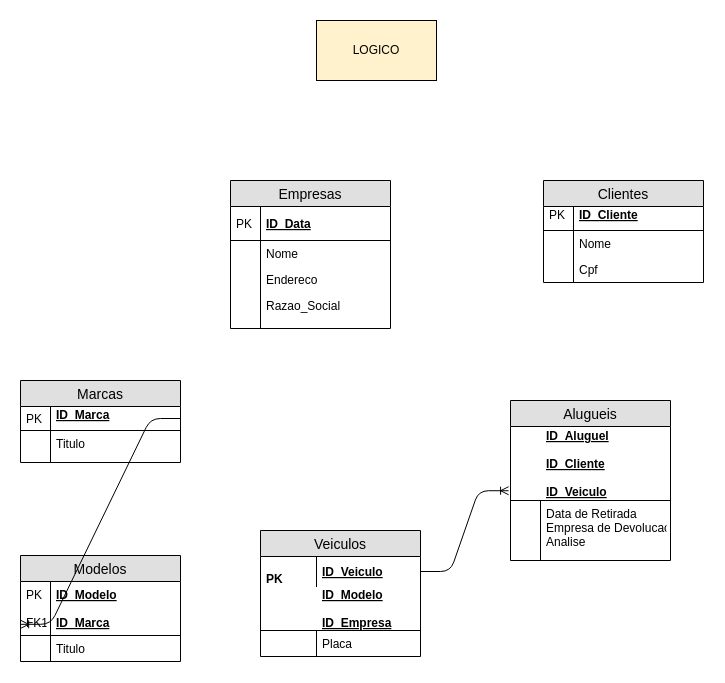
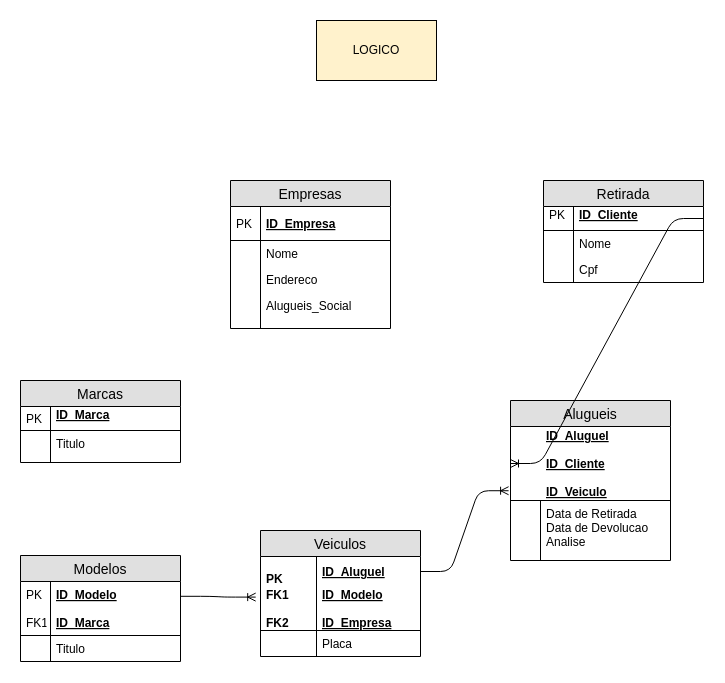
- <mxCell id="13" value="Clientes" style="swimlane;fontStyle=0;childLayout=stackLayout;horizontal=1;startSize=26;fillColor=#e0e0e0;horizontalStack=0;resizeParent=1;resizeParentMax=0;resizeLast=0;collapsible=1;marginBottom=0;swimlaneFillColor=#ffffff;align=center;fontSize=14;" parent="1" vertex="1"><mxGeometry x="543" y="180" width="160" height="102" as="geometry" /></mxCell>
+ <mxCell id="13" value="Retirada" style="swimlane;fontStyle=0;childLayout=stackLayout;horizontal=1;startSize=26;fillColor=#e0e0e0;horizontalStack=0;resizeParent=1;resizeParentMax=0;resizeLast=0;collapsible=1;marginBottom=0;swimlaneFillColor=#ffffff;align=center;fontSize=14;" parent="1" vertex="1"><mxGeometry x="543" y="180" width="160" height="102" as="geometry" /></mxCell>
- <mxCell id="3" value="ID_Data" style="shape=partialRectangle;top=0;left=0;right=0;bottom=1;align=left;verticalAlign=middle;fillColor=none;spacingLeft=34;spacingRight=4;overflow=hidden;rotatable=0;points=[[0,0.5],[1,0.5]];portConstraint=eastwest;dropTarget=0;fontStyle=5;fontSize=12;" parent="2" vertex="1"><mxGeometry y="26" width="160" height="34" as="geometry" /></mxCell>
+ <mxCell id="3" value="ID_Empresa" style="shape=partialRectangle;top=0;left=0;right=0;bottom=1;align=left;verticalAlign=middle;fillColor=none;spacingLeft=34;spacingRight=4;overflow=hidden;rotatable=0;points=[[0,0.5],[1,0.5]];portConstraint=eastwest;dropTarget=0;fontStyle=5;fontSize=12;" parent="2" vertex="1"><mxGeometry y="26" width="160" height="34" as="geometry" /></mxCell>
- <mxCell id="9" value="Razao_Social" style="shape=partialRectangle;top=0;left=0;right=0;bottom=0;align=left;verticalAlign=top;fillColor=none;spacingLeft=34;spacingRight=4;overflow=hidden;rotatable=0;points=[[0,0.5],[1,0.5]];portConstraint=eastwest;dropTarget=0;fontSize=12;" parent="2" vertex="1"><mxGeometry y="112" width="160" height="26" as="geometry" /></mxCell>
+ <mxCell id="9" value="Alugueis_Social" style="shape=partialRectangle;top=0;left=0;right=0;bottom=0;align=left;verticalAlign=top;fillColor=none;spacingLeft=34;spacingRight=4;overflow=hidden;rotatable=0;points=[[0,0.5],[1,0.5]];portConstraint=eastwest;dropTarget=0;fontSize=12;" parent="2" vertex="1"><mxGeometry y="112" width="160" height="26" as="geometry" /></mxCell>
+ <mxCell id="47" value="" style="edgeStyle=entityRelationEdgeStyle;fontSize=12;html=1;endArrow=ERoneToMany;exitX=1;exitY=0.5;exitDx=0;exitDy=0;entryX=0;entryY=0.5;entryDx=0;entryDy=0;" edge="1" parent="1" source="14" target="33"><mxGeometry width="100" height="100" relative="1" as="geometry"><mxPoint x="400" y="510" as="sourcePoint" /><mxPoint x="500" y="410" as="targetPoint" /></mxGeometry></mxCell>
- <mxCell id="34" value="Data de Retirada&#10;Empresa de Devolucao&#10;Analise&#10;&#10;" style="shape=partialRectangle;top=0;left=0;right=0;bottom=0;align=left;verticalAlign=top;fillColor=none;spacingLeft=34;spacingRight=4;overflow=hidden;rotatable=0;points=[[0,0.5],[1,0.5]];portConstraint=eastwest;dropTarget=0;fontSize=12;" vertex="1" parent="32"><mxGeometry y="100" width="160" height="50" as="geometry" /></mxCell>
+ <mxCell id="34" value="Data de Retirada&#10;Data de Devolucao&#10;Analise&#10;&#10;" style="shape=partialRectangle;top=0;left=0;right=0;bottom=0;align=left;verticalAlign=top;fillColor=none;spacingLeft=34;spacingRight=4;overflow=hidden;rotatable=0;points=[[0,0.5],[1,0.5]];portConstraint=eastwest;dropTarget=0;fontSize=12;" vertex="1" parent="32"><mxGeometry y="100" width="160" height="50" as="geometry" /></mxCell>
- <mxCell id="48" value="" style="edgeStyle=entityRelationEdgeStyle;fontSize=12;html=1;endArrow=ERoneToMany;entryX=0.001;entryY=0.793;entryDx=0;entryDy=0;entryPerimeter=0;exitX=1;exitY=0.5;exitDx=0;exitDy=0;" edge="1" parent="1" source="21" target="28"><mxGeometry width="100" height="100" relative="1" as="geometry"><mxPoint x="23" y="780" as="sourcePoint" /><mxPoint x="123" y="680" as="targetPoint" /></mxGeometry></mxCell>
- <mxCell id="39" value="ID_Veiculo" style="shape=partialRectangle;top=0;left=0;right=0;bottom=0;align=left;verticalAlign=middle;fillColor=none;spacingLeft=60;spacingRight=4;overflow=hidden;rotatable=0;points=[[0,0.5],[1,0.5]];portConstraint=eastwest;dropTarget=0;fontStyle=5;fontSize=12;" vertex="1" parent="38"><mxGeometry y="26" width="160" height="30" as="geometry" /></mxCell>
+ <mxCell id="39" value="ID_Aluguel" style="shape=partialRectangle;top=0;left=0;right=0;bottom=0;align=left;verticalAlign=middle;fillColor=none;spacingLeft=60;spacingRight=4;overflow=hidden;rotatable=0;points=[[0,0.5],[1,0.5]];portConstraint=eastwest;dropTarget=0;fontStyle=5;fontSize=12;" vertex="1" parent="38"><mxGeometry y="26" width="160" height="30" as="geometry" /></mxCell>
+ <mxCell id="45" value="" style="edgeStyle=entityRelationEdgeStyle;fontSize=12;html=1;endArrow=ERoneToMany;entryX=-0.03;entryY=0.241;entryDx=0;entryDy=0;exitX=1;exitY=0.274;exitDx=0;exitDy=0;exitPerimeter=0;entryPerimeter=0;" edge="1" parent="1" source="28" target="41"><mxGeometry width="100" height="100" relative="1" as="geometry"><mxPoint x="640" y="720" as="sourcePoint" /><mxPoint x="420" y="730" as="targetPoint" /></mxGeometry></mxCell>
+ <mxCell id="42" value="FK1&#10;&#10;FK2" style="shape=partialRectangle;fontStyle=1;top=0;left=0;bottom=0;fillColor=none;align=left;verticalAlign=middle;spacingLeft=4;spacingRight=4;overflow=hidden;rotatable=0;points=[];portConstraint=eastwest;part=1;fontSize=12;" vertex="1" connectable="0" parent="41"><mxGeometry width="56" height="44" as="geometry" /></mxCell>
